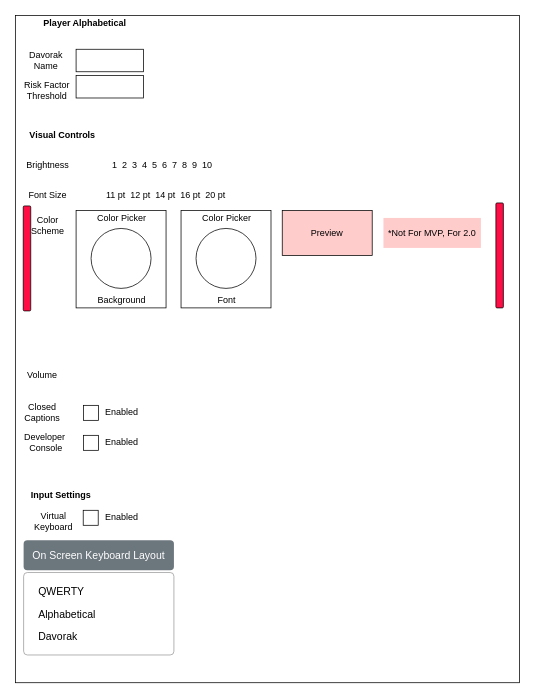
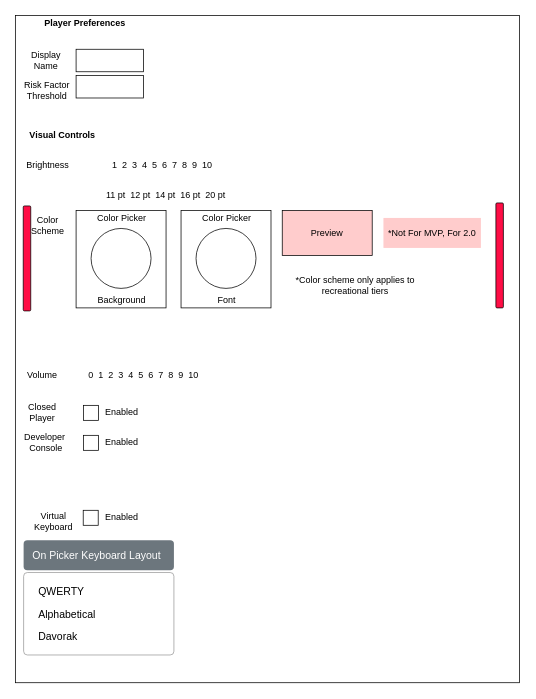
- <mxCell id="25" value="Player Alphabetical" style="text;html=1;strokeColor=none;fillColor=none;align=center;verticalAlign=middle;whiteSpace=wrap;rounded=0;fontStyle=1" parent="1" vertex="1"><mxGeometry x="35" y="20" width="156" height="20" as="geometry" /></mxCell>
+ <mxCell id="25" value="Player Preferences" style="text;html=1;strokeColor=none;fillColor=none;align=center;verticalAlign=middle;whiteSpace=wrap;rounded=0;fontStyle=1" parent="1" vertex="1"><mxGeometry x="35" y="20" width="156" height="20" as="geometry" /></mxCell>
- <mxCell id="3" value="Davorak Name" style="text;html=1;strokeColor=none;fillColor=none;align=center;verticalAlign=middle;whiteSpace=wrap;rounded=0;" parent="1" vertex="1"><mxGeometry x="26" y="70" width="70" height="20" as="geometry" /></mxCell>
+ <mxCell id="3" value="Display Name" style="text;html=1;strokeColor=none;fillColor=none;align=center;verticalAlign=middle;whiteSpace=wrap;rounded=0;" parent="1" vertex="1"><mxGeometry x="26" y="70" width="70" height="20" as="geometry" /></mxCell>
- <mxCell id="9" value="Font Size" style="text;html=1;strokeColor=none;fillColor=none;align=center;verticalAlign=middle;whiteSpace=wrap;rounded=0;" parent="1" vertex="1"><mxGeometry x="36" y="250" width="55" height="20" as="geometry" /></mxCell>
+ <mxCell id="20" value="*Color scheme only applies to recreational tiers" style="text;html=1;strokeColor=none;fillColor=none;align=center;verticalAlign=middle;whiteSpace=wrap;rounded=0;" parent="1" vertex="1"><mxGeometry x="376" y="360" width="195" height="40" as="geometry" /></mxCell>
+ <mxCell id="39" value="0&amp;nbsp; 1&amp;nbsp; 2&amp;nbsp; 3&amp;nbsp; 4&amp;nbsp; 5&amp;nbsp; 6&amp;nbsp; 7&amp;nbsp; 8&amp;nbsp; 9&amp;nbsp; 10" style="text;html=1;strokeColor=none;fillColor=none;align=center;verticalAlign=middle;whiteSpace=wrap;rounded=0;shadow=0;" vertex="1" parent="1"><mxGeometry x="111" y="490" width="160" height="20" as="geometry" /></mxCell>
- <mxCell id="22" value="Closed Captions" style="text;html=1;strokeColor=none;fillColor=none;align=center;verticalAlign=middle;whiteSpace=wrap;rounded=0;" parent="1" vertex="1"><mxGeometry x="31" y="540" width="50" height="20" as="geometry" /></mxCell>
+ <mxCell id="22" value="Closed Player" style="text;html=1;strokeColor=none;fillColor=none;align=center;verticalAlign=middle;whiteSpace=wrap;rounded=0;" parent="1" vertex="1"><mxGeometry x="31" y="540" width="50" height="20" as="geometry" /></mxCell>
- <mxCell id="29" value="Input Settings" style="text;html=1;strokeColor=none;fillColor=none;align=center;verticalAlign=middle;whiteSpace=wrap;rounded=0;fontStyle=1" vertex="1" parent="1"><mxGeometry x="31" y="650" width="100" height="20" as="geometry" /></mxCell>
- <mxCell id="30" value="On Screen Keyboard Layout" style="html=1;shadow=0;dashed=0;shape=mxgraph.bootstrap.rrect;rSize=5;strokeColor=none;strokeWidth=1;fillColor=#6C767D;fontColor=#ffffff;whiteSpace=wrap;align=left;verticalAlign=middle;fontStyle=0;fontSize=14;spacingLeft=10;" vertex="1" parent="1"><mxGeometry x="31" y="720" width="200.5" height="40" as="geometry" /></mxCell>
+ <mxCell id="30" value="On Picker Keyboard Layout" style="html=1;shadow=0;dashed=0;shape=mxgraph.bootstrap.rrect;rSize=5;strokeColor=none;strokeWidth=1;fillColor=#6C767D;fontColor=#ffffff;whiteSpace=wrap;align=left;verticalAlign=middle;fontStyle=0;fontSize=14;spacingLeft=10;" vertex="1" parent="1"><mxGeometry x="31" y="720" width="200.5" height="40" as="geometry" /></mxCell>
